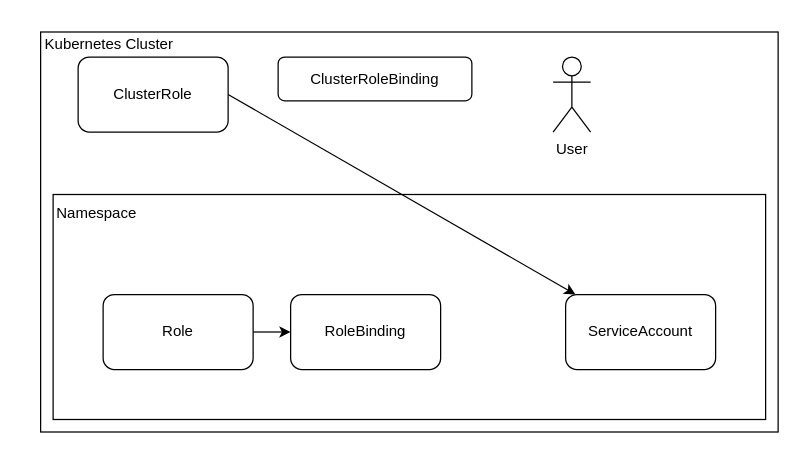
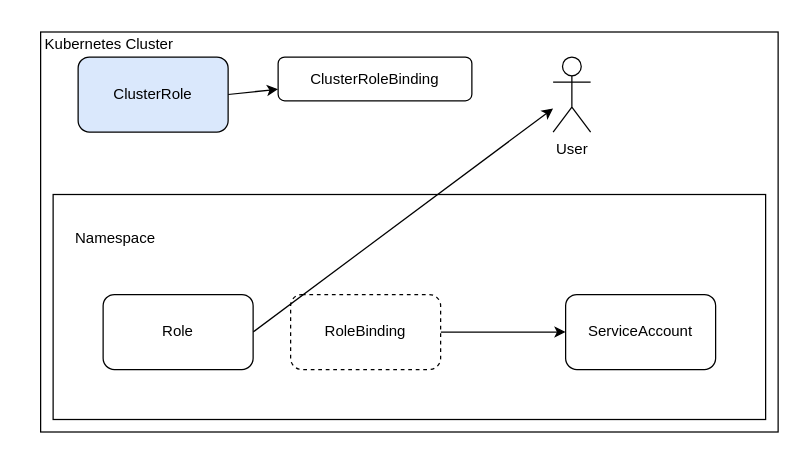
- <mxCell id="5" value="ClusterRole" style="rounded=1;whiteSpace=wrap;html=1;" vertex="1" parent="1"><mxGeometry x="62" y="45" width="120" height="60" as="geometry" /></mxCell>
+ <mxCell id="5" value="ClusterRole" style="rounded=1;whiteSpace=wrap;html=1;fillColor=#dae8fc;" vertex="1" parent="1"><mxGeometry x="62" y="45" width="120" height="60" as="geometry" /></mxCell>
- <mxCell id="4" style="edgeStyle=none;html=1;exitX=1;exitY=0.5;exitDx=0;exitDy=0;" edge="1" parent="1" source="5" target="12"><mxGeometry relative="1" as="geometry" /></mxCell>
+ <mxCell id="4" style="edgeStyle=none;html=1;exitX=1;exitY=0.5;exitDx=0;exitDy=0;" edge="1" parent="1" source="5" target="6"><mxGeometry relative="1" as="geometry" /></mxCell>
- <mxCell id="13" value="Namespace" style="text;html=1;strokeColor=none;fillColor=none;align=center;verticalAlign=middle;whiteSpace=wrap;rounded=0;" vertex="1" parent="1"><mxGeometry x="47" y="155" width="60" height="30" as="geometry" /></mxCell>
+ <mxCell id="13" value="Namespace" style="text;html=1;strokeColor=none;fillColor=none;align=center;verticalAlign=middle;whiteSpace=wrap;rounded=0;" vertex="1" parent="1"><mxGeometry x="62" y="175" width="60" height="30" as="geometry" /></mxCell>
- <mxCell id="9" style="edgeStyle=none;html=1;exitX=1;exitY=0.5;exitDx=0;exitDy=0;entryX=0;entryY=0.5;entryDx=0;entryDy=0;" edge="1" parent="1" source="10" target="8"><mxGeometry relative="1" as="geometry" /></mxCell>
+ <mxCell id="9" style="edgeStyle=none;html=1;exitX=1;exitY=0.5;exitDx=0;exitDy=0;" edge="1" parent="1" source="10" target="11"><mxGeometry relative="1" as="geometry" /></mxCell>
- <mxCell id="8" value="RoleBinding" style="rounded=1;whiteSpace=wrap;html=1;" vertex="1" parent="1"><mxGeometry x="232" y="235" width="120" height="60" as="geometry" /></mxCell>
+ <mxCell id="8" value="RoleBinding" style="rounded=1;whiteSpace=wrap;html=1;dashed=1;" vertex="1" parent="1"><mxGeometry x="232" y="235" width="120" height="60" as="geometry" /></mxCell>
+ <mxCell id="7" style="edgeStyle=none;html=1;exitX=1;exitY=0.5;exitDx=0;exitDy=0;entryX=0;entryY=0.5;entryDx=0;entryDy=0;" edge="1" parent="1" source="8" target="12"><mxGeometry relative="1" as="geometry" /></mxCell>
